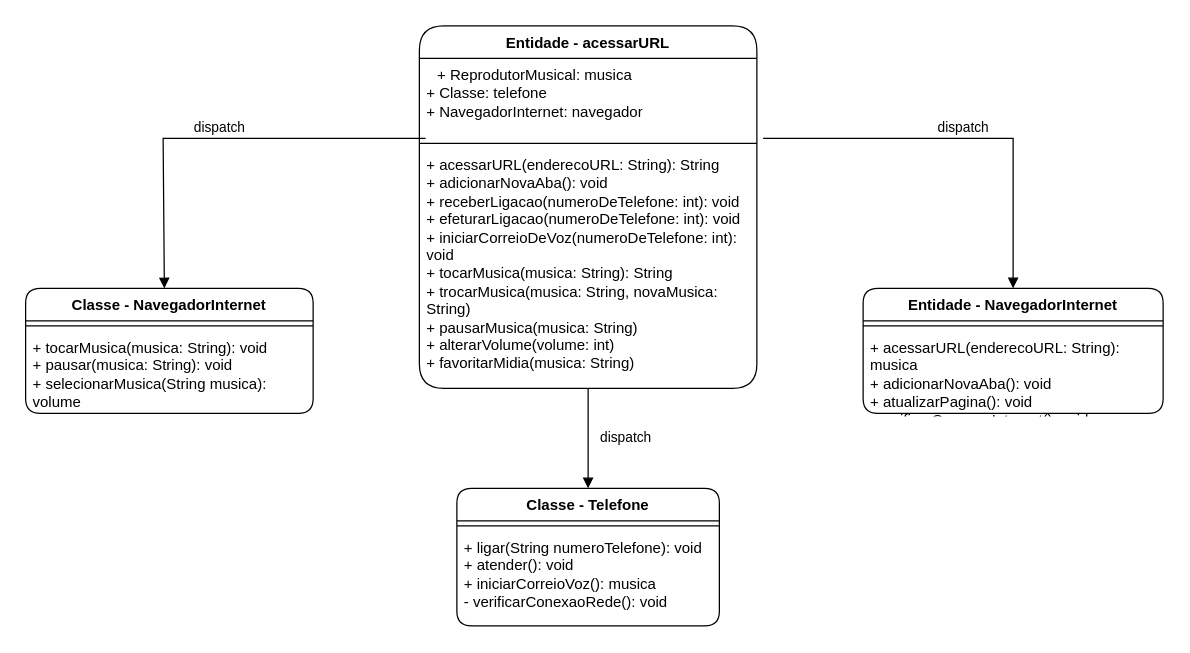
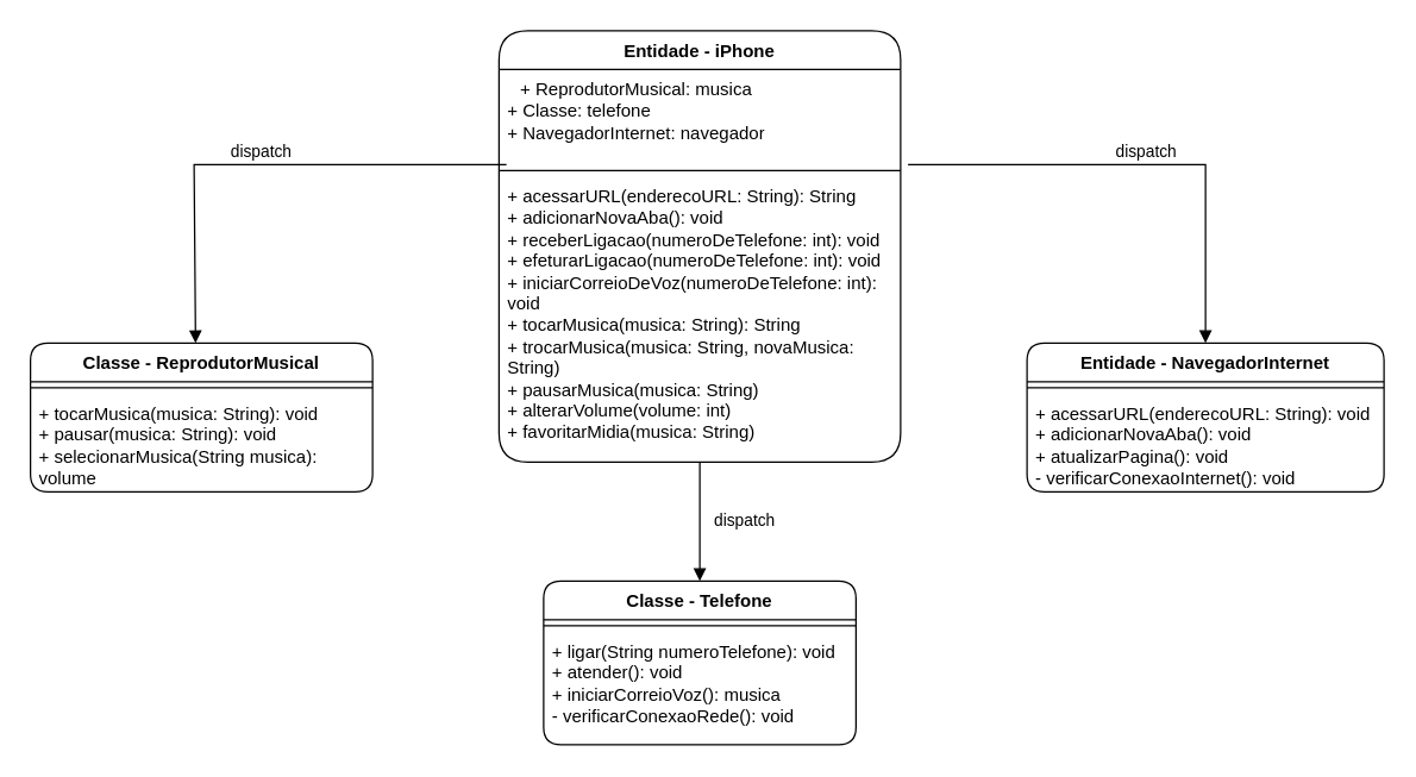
- <mxCell id="11" value="Entidade - acessarURL" style="swimlane;fontStyle=1;align=center;verticalAlign=top;childLayout=stackLayout;horizontal=1;startSize=26;horizontalStack=0;resizeParent=1;resizeParentMax=0;resizeLast=0;collapsible=1;marginBottom=0;whiteSpace=wrap;html=1;rounded=1;arcSize=25;" vertex="1" parent="1"><mxGeometry x="335" y="20" width="270" height="290" as="geometry" /></mxCell>
+ <mxCell id="11" value="Entidade - iPhone" style="swimlane;fontStyle=1;align=center;verticalAlign=top;childLayout=stackLayout;horizontal=1;startSize=26;horizontalStack=0;resizeParent=1;resizeParentMax=0;resizeLast=0;collapsible=1;marginBottom=0;whiteSpace=wrap;html=1;rounded=1;arcSize=25;" vertex="1" parent="1"><mxGeometry x="335" y="20" width="270" height="290" as="geometry" /></mxCell>
- <mxCell id="2" value="Classe - NavegadorInternet" style="swimlane;fontStyle=1;align=center;verticalAlign=top;childLayout=stackLayout;horizontal=1;startSize=26;horizontalStack=0;resizeParent=1;resizeParentMax=0;resizeLast=0;collapsible=1;marginBottom=0;whiteSpace=wrap;html=1;rounded=1;" vertex="1" parent="1"><mxGeometry x="20" y="230" width="230" height="100" as="geometry"><mxRectangle x="140" y="70" width="130" height="30" as="alternateBounds" /></mxGeometry></mxCell>
+ <mxCell id="2" value="Classe - ReprodutorMusical" style="swimlane;fontStyle=1;align=center;verticalAlign=top;childLayout=stackLayout;horizontal=1;startSize=26;horizontalStack=0;resizeParent=1;resizeParentMax=0;resizeLast=0;collapsible=1;marginBottom=0;whiteSpace=wrap;html=1;rounded=1;" vertex="1" parent="1"><mxGeometry x="20" y="230" width="230" height="100" as="geometry"><mxRectangle x="140" y="70" width="130" height="30" as="alternateBounds" /></mxGeometry></mxCell>
- <mxCell id="10" value="+ acessarURL(enderecoURL: String): musica&lt;div&gt;+ adicionarNovaAba(): void&lt;/div&gt;&lt;div&gt;+&amp;nbsp;atualizarPagina(): void&lt;/div&gt;&lt;div&gt;- verificarConexaoInternet(): void&lt;br&gt;&lt;/div&gt;" style="text;strokeColor=none;fillColor=none;align=left;verticalAlign=top;spacingLeft=4;spacingRight=4;overflow=hidden;rotatable=0;points=[[0,0.5],[1,0.5]];portConstraint=eastwest;whiteSpace=wrap;html=1;rounded=1;" vertex="1" parent="8"><mxGeometry y="34" width="240" height="66" as="geometry" /></mxCell>
+ <mxCell id="10" value="+ acessarURL(enderecoURL: String): void&lt;div&gt;+ adicionarNovaAba(): void&lt;/div&gt;&lt;div&gt;+&amp;nbsp;atualizarPagina(): void&lt;/div&gt;&lt;div&gt;- verificarConexaoInternet(): void&lt;br&gt;&lt;/div&gt;" style="text;strokeColor=none;fillColor=none;align=left;verticalAlign=top;spacingLeft=4;spacingRight=4;overflow=hidden;rotatable=0;points=[[0,0.5],[1,0.5]];portConstraint=eastwest;whiteSpace=wrap;html=1;rounded=1;" vertex="1" parent="8"><mxGeometry y="34" width="240" height="66" as="geometry" /></mxCell>
